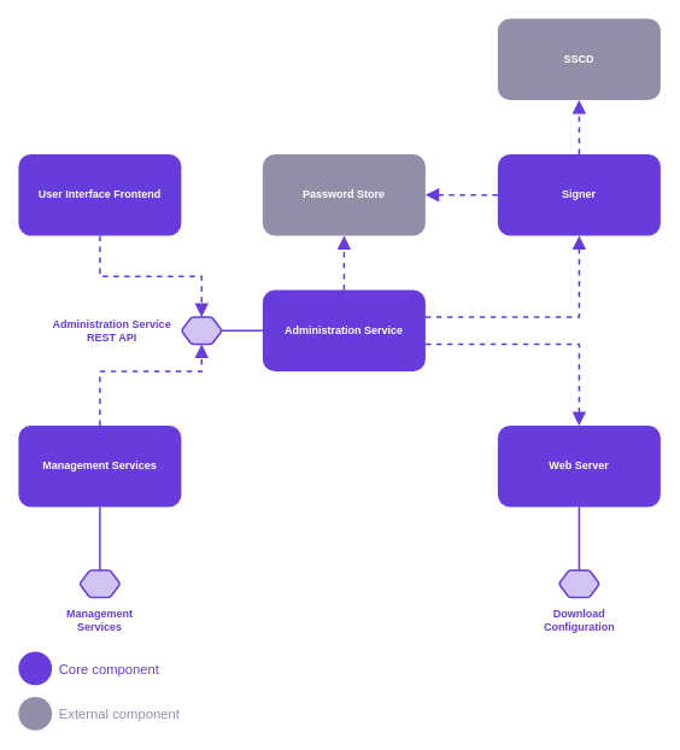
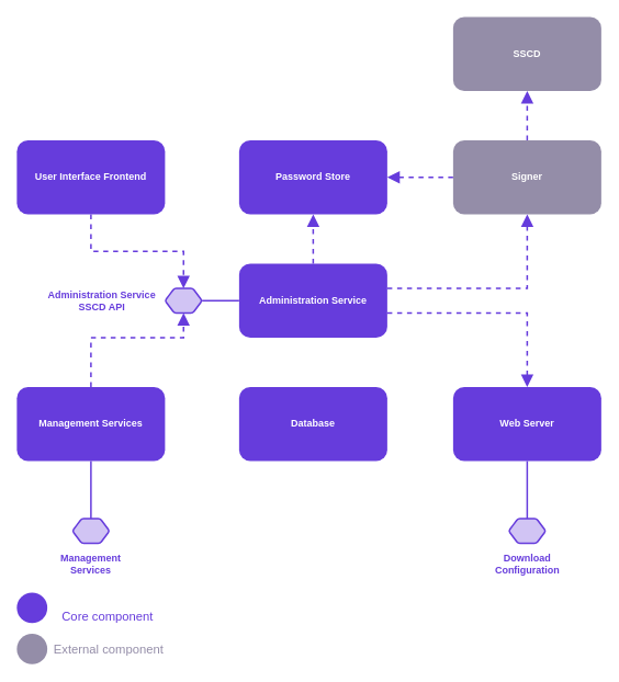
- <mxCell id="10" value="&lt;b&gt;Password Store&lt;/b&gt;" style="rounded=1;whiteSpace=wrap;html=1;dashed=1;strokeColor=none;strokeWidth=2;fontColor=#FFFFFF;fillColor=#948da8;" parent="1" vertex="1"><mxGeometry x="290" y="170" width="180" height="90" as="geometry" /></mxCell>
+ <mxCell id="10" value="&lt;b&gt;Password Store&lt;/b&gt;" style="rounded=1;whiteSpace=wrap;html=1;dashed=1;strokeColor=none;strokeWidth=2;fontColor=#FFFFFF;fillColor=#663CDC;" parent="1" vertex="1"><mxGeometry x="290" y="170" width="180" height="90" as="geometry" /></mxCell>
- <mxCell id="9" value="&lt;b&gt;Signer&lt;/b&gt;" style="rounded=1;whiteSpace=wrap;html=1;dashed=1;strokeColor=none;strokeWidth=2;fontColor=#FFFFFF;fillColor=#663CDC;" parent="1" vertex="1"><mxGeometry x="550" y="170" width="180" height="90" as="geometry" /></mxCell>
+ <mxCell id="9" value="&lt;b&gt;Signer&lt;/b&gt;" style="rounded=1;whiteSpace=wrap;html=1;dashed=1;strokeColor=none;strokeWidth=2;fontColor=#FFFFFF;fillColor=#948da8;" parent="1" vertex="1"><mxGeometry x="550" y="170" width="180" height="90" as="geometry" /></mxCell>
- <mxCell id="30" value="Administration Service&lt;br&gt;REST API" style="text;html=1;align=center;verticalAlign=middle;resizable=0;points=[];autosize=1;strokeColor=none;fillColor=none;fontSize=12;fontColor=#663CDC;rounded=0;fontStyle=1;" vertex="1" parent="1"><mxGeometry x="33" y="340" width="180" height="50" as="geometry" /></mxCell>
+ <mxCell id="30" value="Administration Service&lt;br&gt;SSCD API" style="text;html=1;align=center;verticalAlign=middle;resizable=0;points=[];autosize=1;strokeColor=none;fillColor=none;fontSize=12;fontColor=#663CDC;rounded=0;fontStyle=1;" vertex="1" parent="1"><mxGeometry x="33" y="340" width="180" height="50" as="geometry" /></mxCell>
+ <mxCell id="4" value="&lt;b&gt;Database&lt;/b&gt;" style="rounded=1;whiteSpace=wrap;html=1;dashed=1;strokeColor=none;strokeWidth=2;fontColor=#FFFFFF;fillColor=#663CDC;" parent="1" vertex="1"><mxGeometry x="290" y="470" width="180" height="90" as="geometry" /></mxCell>
- <mxCell id="27" value="&lt;font color=&quot;#663cdc&quot;&gt;Core component&lt;/font&gt;" style="text;html=1;align=left;verticalAlign=middle;resizable=0;points=[];autosize=1;fontSize=15;fontColor=#00C8E6;" vertex="1" parent="1"><mxGeometry x="63" y="728.5" width="130" height="20" as="geometry" /></mxCell>
+ <mxCell id="27" value="&lt;font color=&quot;#663cdc&quot;&gt;Core component&lt;/font&gt;" style="text;html=1;align=left;verticalAlign=middle;resizable=0;points=[];autosize=1;fontSize=15;fontColor=#00C8E6;" vertex="1" parent="1"><mxGeometry x="73" y="738.5" width="130" height="20" as="geometry" /></mxCell>
